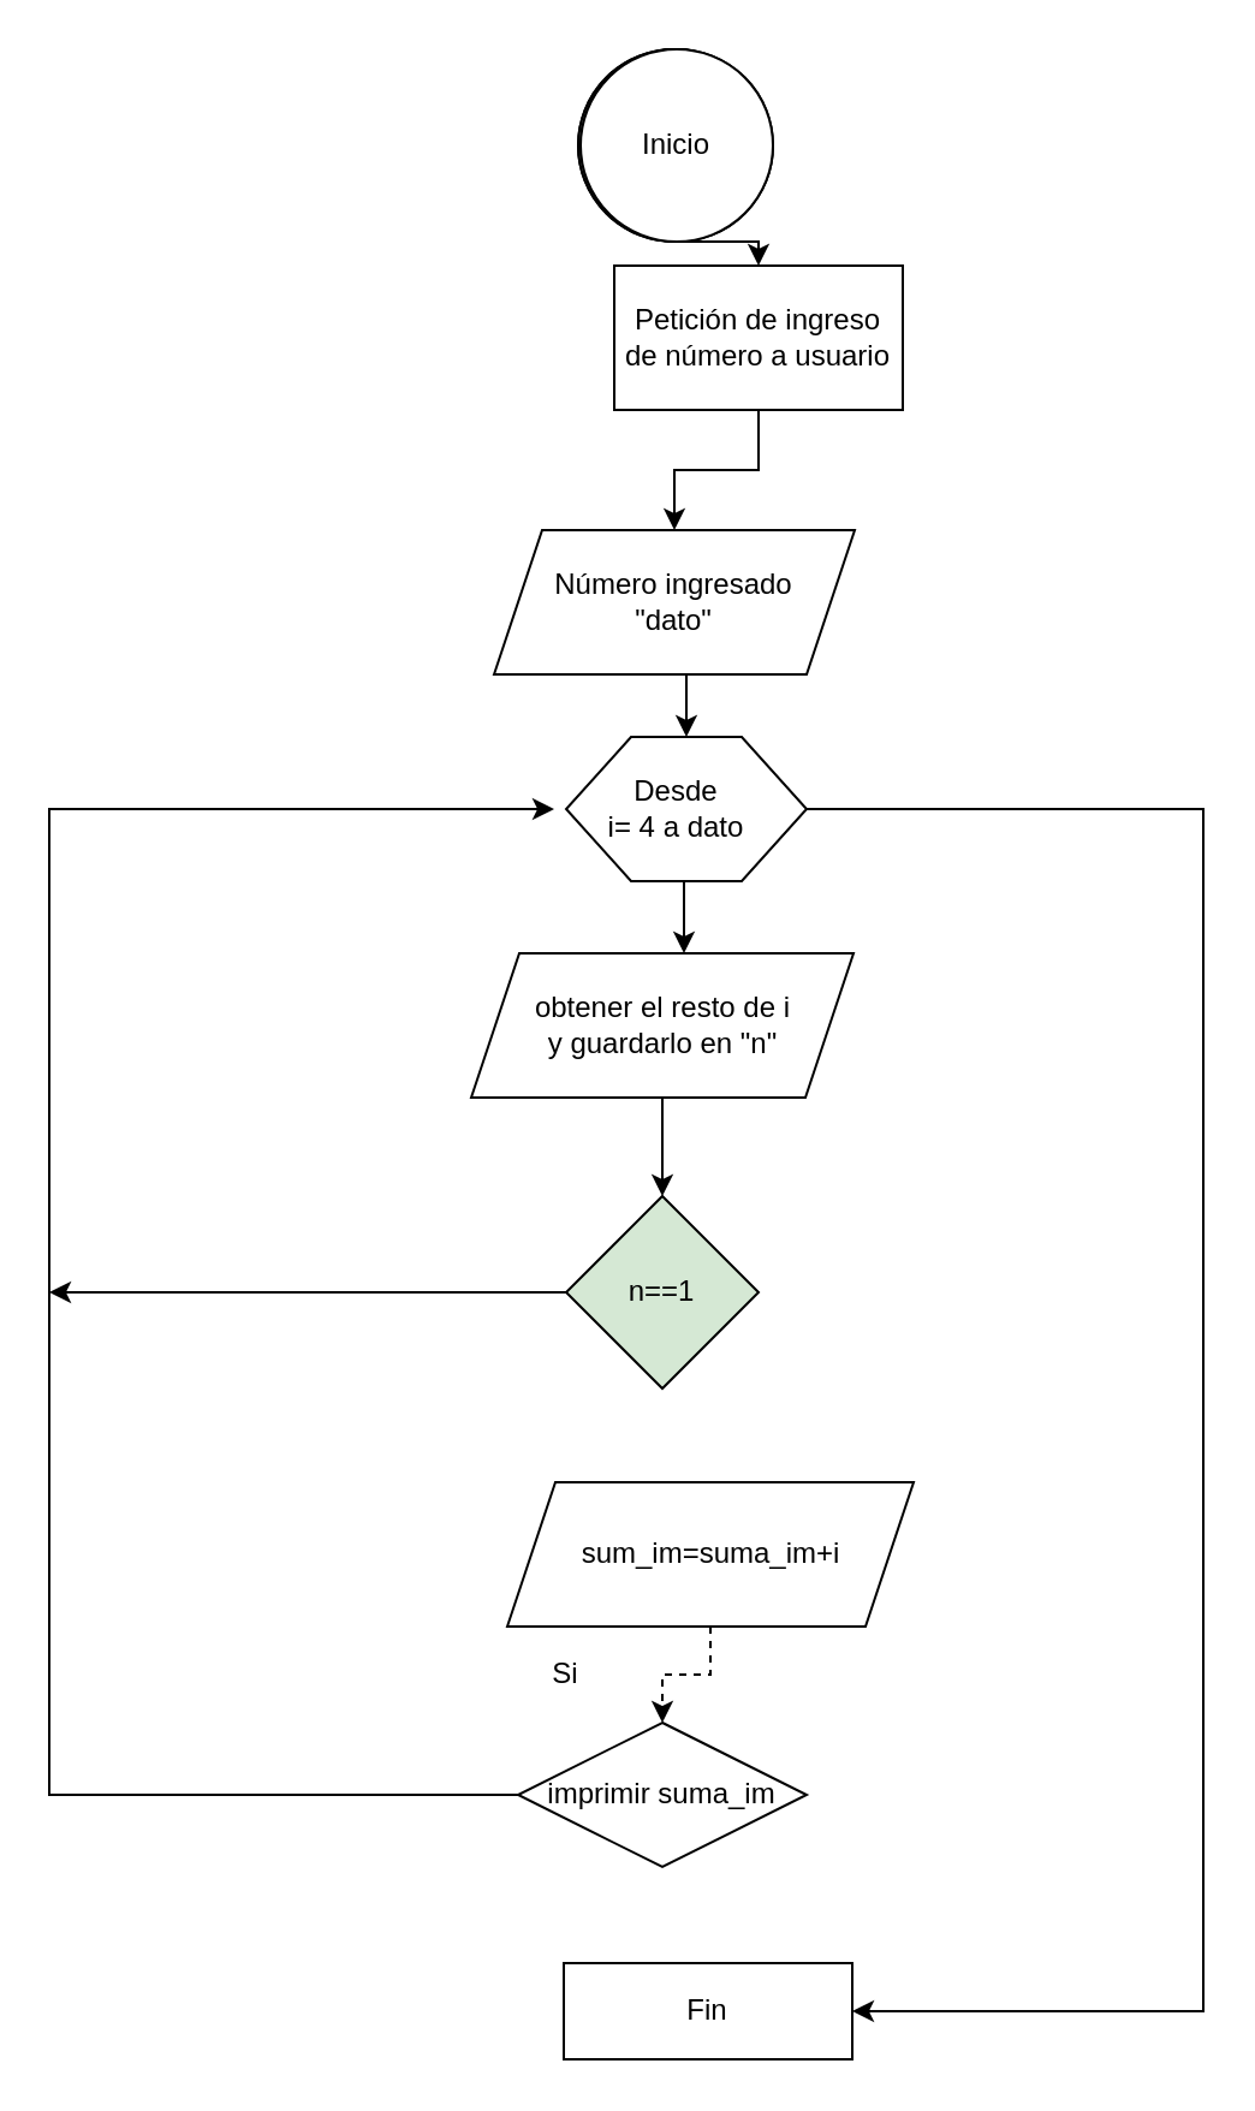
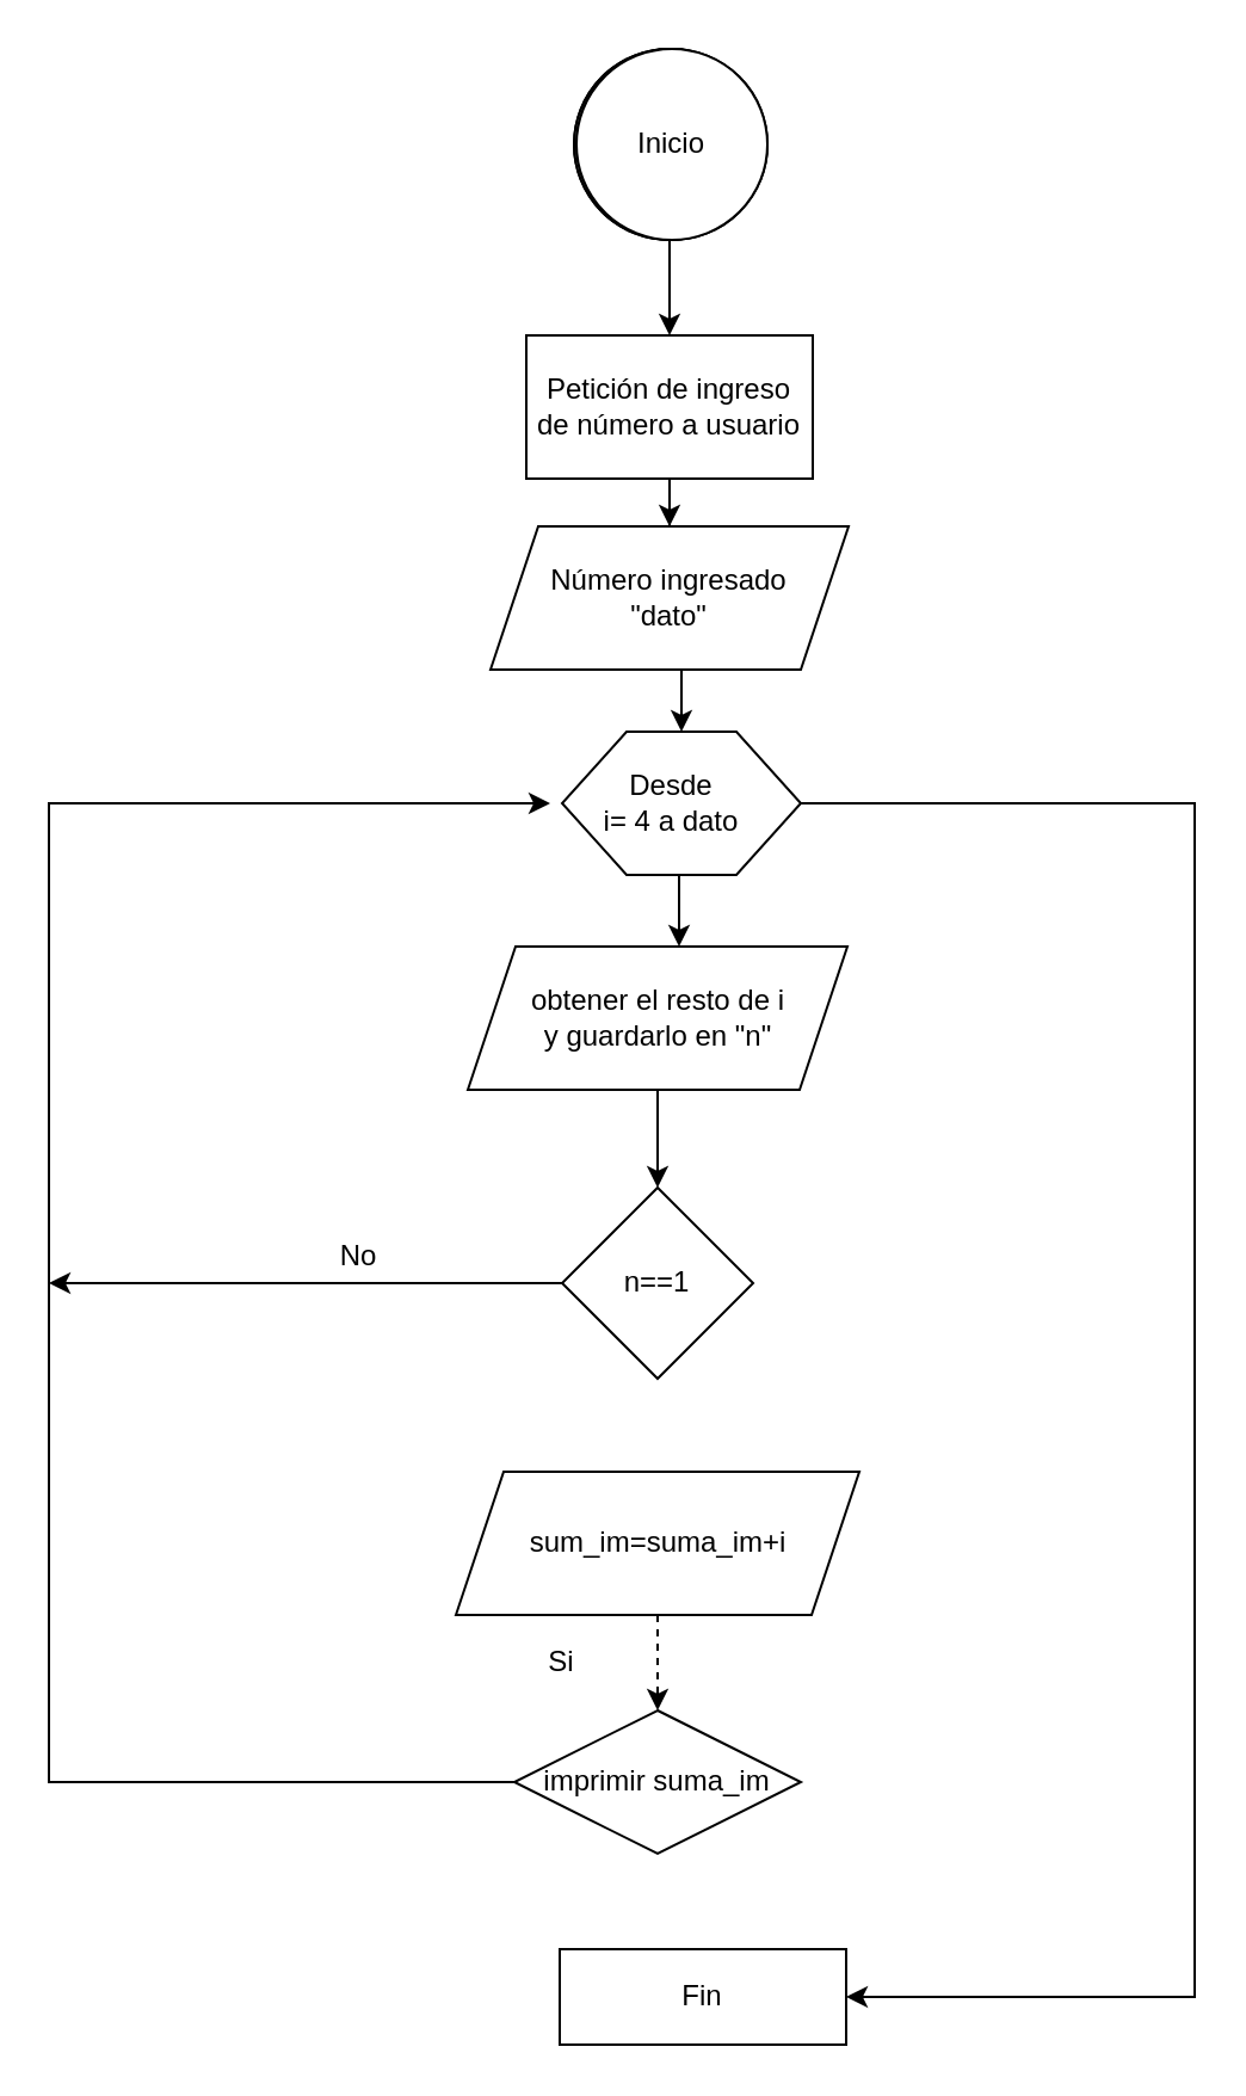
- <mxCell id="5" value="Petición de ingreso de número a usuario" style="rounded=0;whiteSpace=wrap;html=1;" vertex="1" parent="1"><mxGeometry x="255" y="110" width="120" height="60" as="geometry" /></mxCell>
+ <mxCell id="5" value="Petición de ingreso de número a usuario" style="rounded=0;whiteSpace=wrap;html=1;" vertex="1" parent="1"><mxGeometry x="220" y="140" width="120" height="60" as="geometry" /></mxCell>
+ <mxCell id="24" value="No" style="text;html=1;strokeColor=none;fillColor=none;align=center;verticalAlign=middle;whiteSpace=wrap;rounded=0;" vertex="1" parent="1"><mxGeometry x="130" y="516" width="40" height="20" as="geometry" /></mxCell>
- <mxCell id="19" value="n==1" style="rhombus;whiteSpace=wrap;html=1;fillColor=#d5e8d4;" vertex="1" parent="1"><mxGeometry x="235" y="497" width="80" height="80" as="geometry" /></mxCell>
+ <mxCell id="19" value="n==1" style="rhombus;whiteSpace=wrap;html=1;" vertex="1" parent="1"><mxGeometry x="235" y="497" width="80" height="80" as="geometry" /></mxCell>
- <mxCell id="21" value="sum_im=suma_im+i" style="shape=parallelogram;perimeter=parallelogramPerimeter;whiteSpace=wrap;html=1;fixedSize=1;" vertex="1" parent="1"><mxGeometry x="210.5" y="616" width="169" height="60" as="geometry" /></mxCell>
+ <mxCell id="21" value="sum_im=suma_im+i" style="shape=parallelogram;perimeter=parallelogramPerimeter;whiteSpace=wrap;html=1;fixedSize=1;" vertex="1" parent="1"><mxGeometry x="190.5" y="616" width="169" height="60" as="geometry" /></mxCell>
